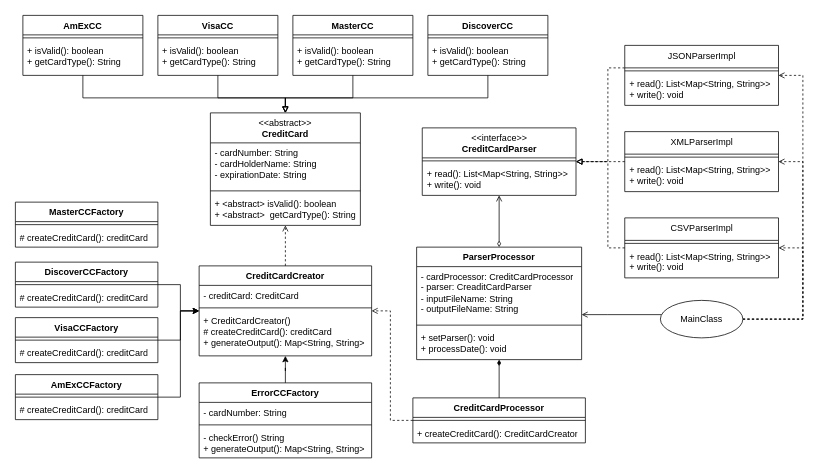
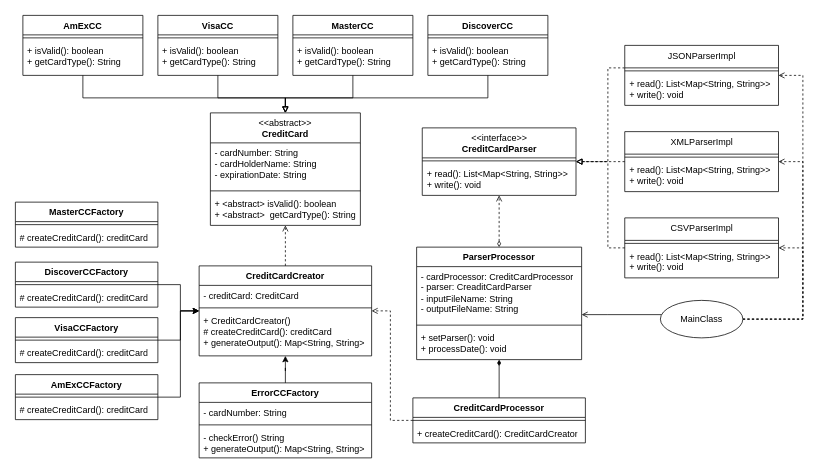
- <mxCell id="23" style="edgeStyle=orthogonalEdgeStyle;rounded=0;orthogonalLoop=1;jettySize=auto;html=1;endArrow=open;endFill=0;startArrow=diamondThin;startFill=0;" edge="1" parent="1" source="24" target="62"><mxGeometry relative="1" as="geometry" /></mxCell>
+ <mxCell id="23" style="edgeStyle=orthogonalEdgeStyle;rounded=0;orthogonalLoop=1;jettySize=auto;html=1;endArrow=open;endFill=0;startArrow=diamondThin;startFill=0;dashed=1;" edge="1" parent="1" source="24" target="62"><mxGeometry relative="1" as="geometry" /></mxCell>
